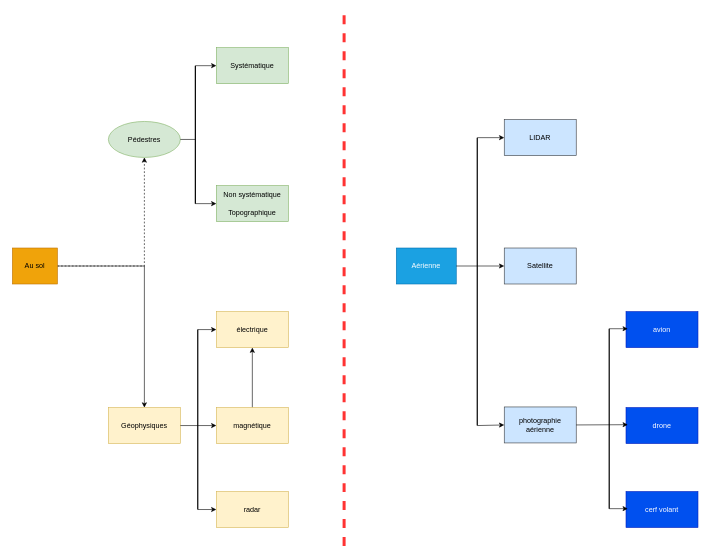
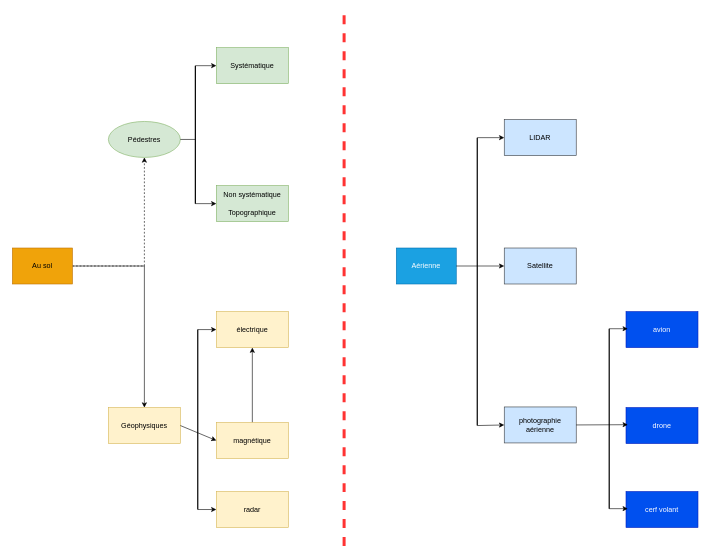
- <mxCell id="4" value="Au sol" style="rounded=0;whiteSpace=wrap;html=1;fillColor=#f0a30a;strokeColor=#BD7000;fontColor=#000000;" parent="1" vertex="1"><mxGeometry x="20" y="413" width="75" height="60" as="geometry" /></mxCell>
+ <mxCell id="4" value="Au sol" style="rounded=0;whiteSpace=wrap;html=1;fillColor=#f0a30a;strokeColor=#BD7000;fontColor=#000000;" parent="1" vertex="1"><mxGeometry x="20" y="413" width="100" height="60" as="geometry" /></mxCell>
- <mxCell id="11" value="magnétique" style="whiteSpace=wrap;html=1;rounded=0;fillColor=#fff2cc;strokeColor=#d6b656;" parent="1" vertex="1"><mxGeometry x="360" y="679" width="120" height="60" as="geometry" /></mxCell>
+ <mxCell id="11" value="magnétique" style="whiteSpace=wrap;html=1;rounded=0;fillColor=#fff2cc;strokeColor=#d6b656;" parent="1" vertex="1"><mxGeometry x="360" y="704" width="120" height="60" as="geometry" /></mxCell>
